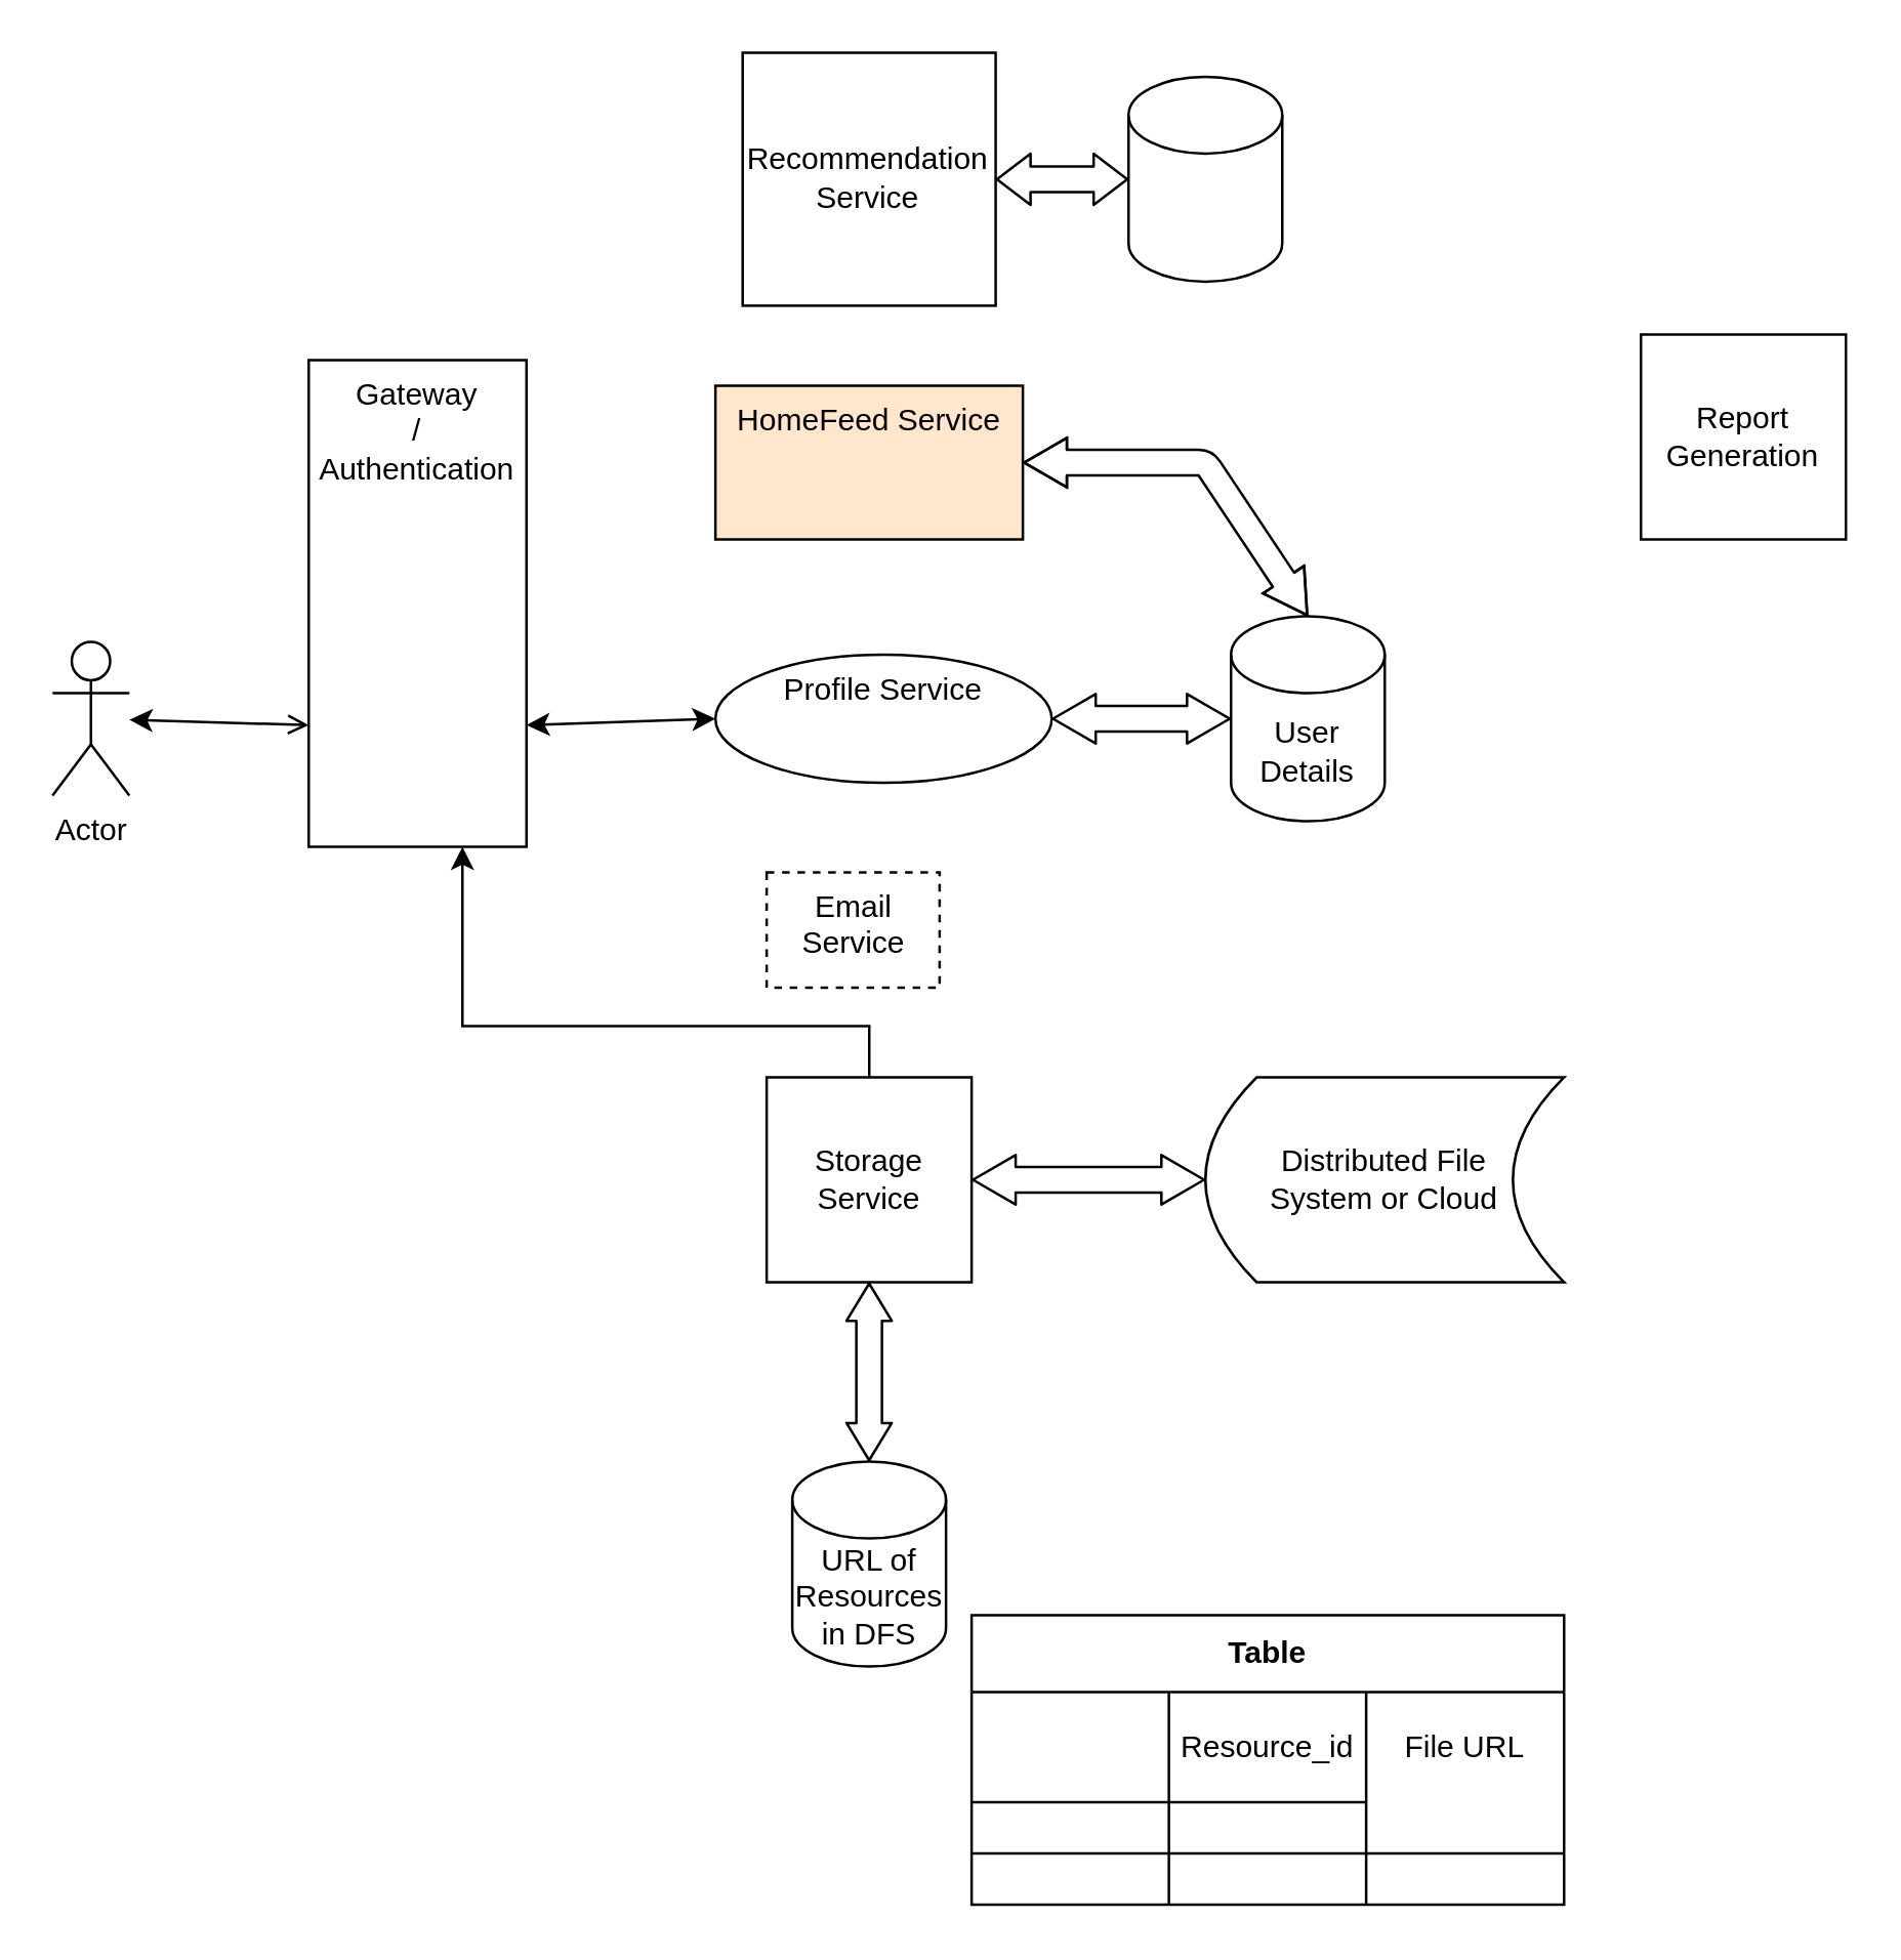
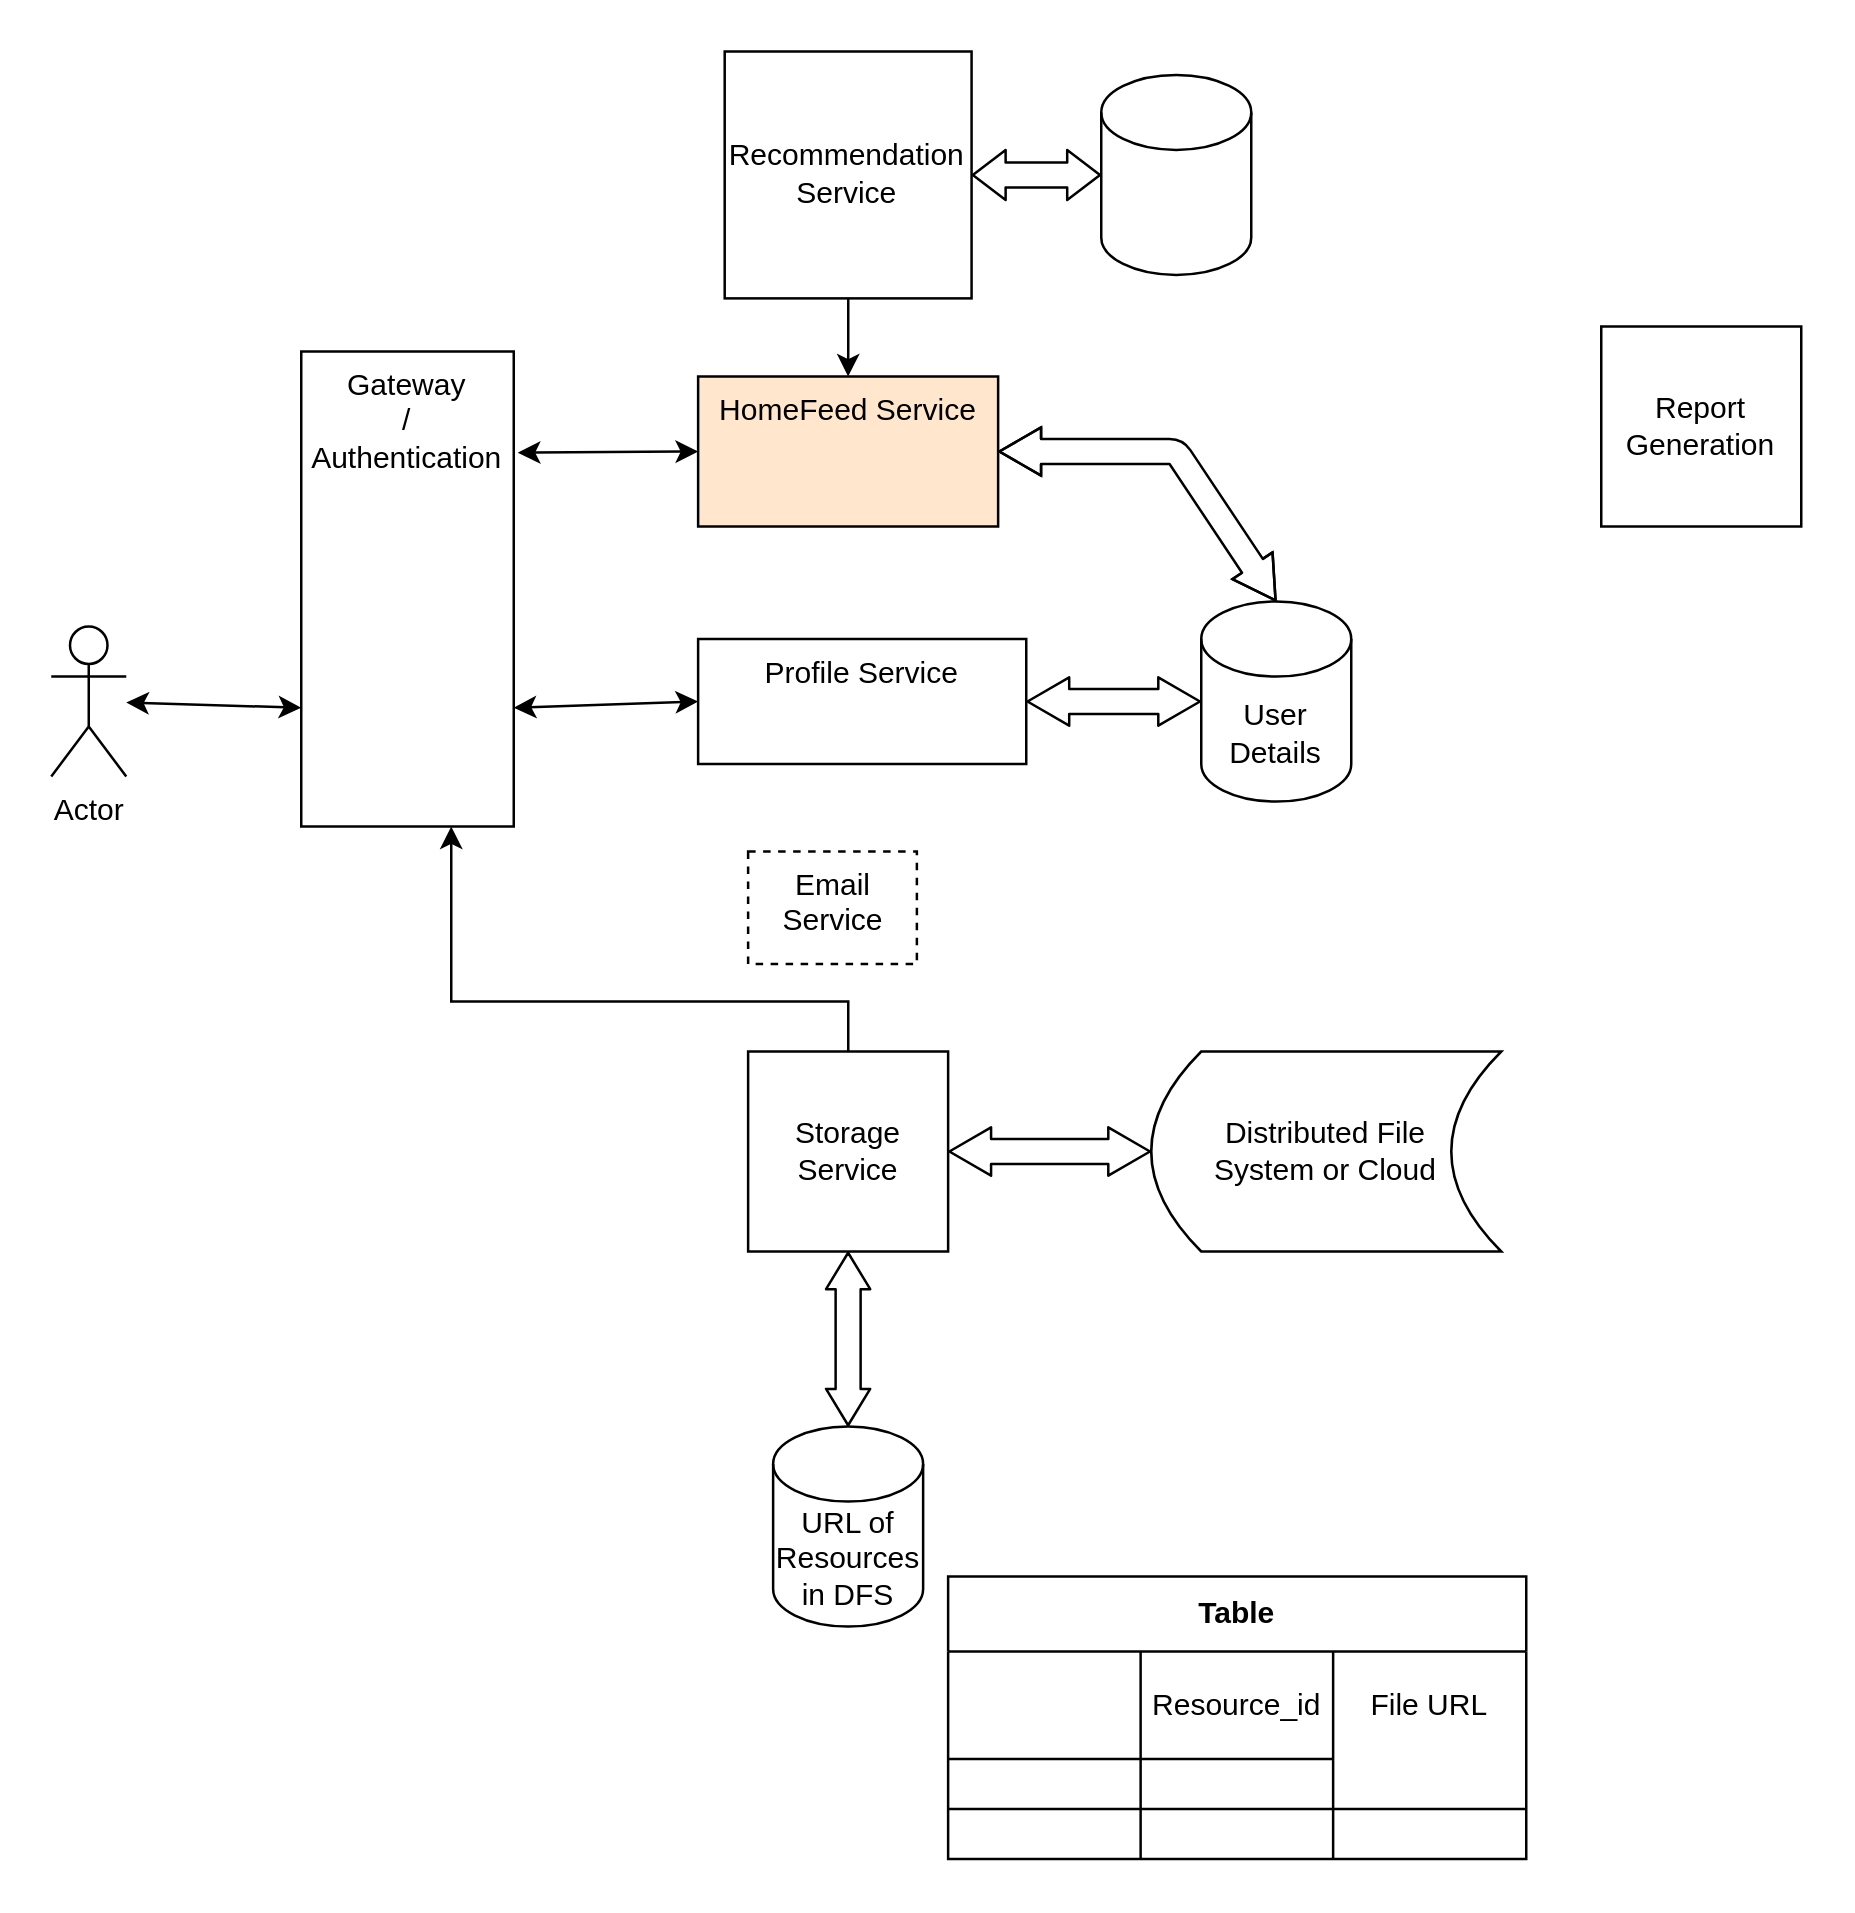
+ <mxCell id="19" style="edgeStyle=orthogonalEdgeStyle;rounded=0;orthogonalLoop=1;jettySize=auto;html=1;entryX=0.5;entryY=0;entryDx=0;entryDy=0;" edge="1" parent="1" source="20" target="5"><mxGeometry relative="1" as="geometry" /></mxCell>
+ <mxCell id="16" value="" style="endArrow=classic;startArrow=classic;html=1;exitX=1.019;exitY=0.213;exitDx=0;exitDy=0;exitPerimeter=0;entryX=0;entryY=0.5;entryDx=0;entryDy=0;" parent="1" source="3" target="5" edge="1"><mxGeometry width="50" height="50" relative="1" as="geometry"><mxPoint x="300" y="450" as="sourcePoint" /><mxPoint x="350" y="400" as="targetPoint" /></mxGeometry></mxCell>
- <mxCell id="4" value="Profile Service" style="ellipse;whiteSpace=wrap;html=1;verticalAlign=top;" parent="1" vertex="1"><mxGeometry x="278.75" y="255" width="131.25" height="50" as="geometry" /></mxCell>
+ <mxCell id="4" value="Profile Service" style="whiteSpace=wrap;html=1;verticalAlign=top;" parent="1" vertex="1"><mxGeometry x="278.75" y="255" width="131.25" height="50" as="geometry" /></mxCell>
- <mxCell id="18" value="" style="endArrow=open;startArrow=classic;html=1;entryX=0;entryY=0.75;entryDx=0;entryDy=0;" parent="1" source="2" target="3" edge="1"><mxGeometry width="50" height="50" relative="1" as="geometry"><mxPoint x="300" y="450" as="sourcePoint" /><mxPoint x="350" y="400" as="targetPoint" /></mxGeometry></mxCell>
+ <mxCell id="18" value="" style="endArrow=classic;startArrow=classic;html=1;entryX=0;entryY=0.75;entryDx=0;entryDy=0;" parent="1" source="2" target="3" edge="1"><mxGeometry width="50" height="50" relative="1" as="geometry"><mxPoint x="300" y="450" as="sourcePoint" /><mxPoint x="350" y="400" as="targetPoint" /></mxGeometry></mxCell>
- <mxCell id="13" value="Distributed File &lt;br&gt;System or Cloud" style="shape=dataStorage;whiteSpace=wrap;html=1;fixedSize=1;" parent="1" vertex="1"><mxGeometry x="470" y="420" width="140" height="80" as="geometry" /></mxCell>
+ <mxCell id="13" value="Distributed File &lt;br&gt;System or Cloud" style="shape=dataStorage;whiteSpace=wrap;html=1;fixedSize=1;" parent="1" vertex="1"><mxGeometry x="460" y="420" width="140" height="80" as="geometry" /></mxCell>
